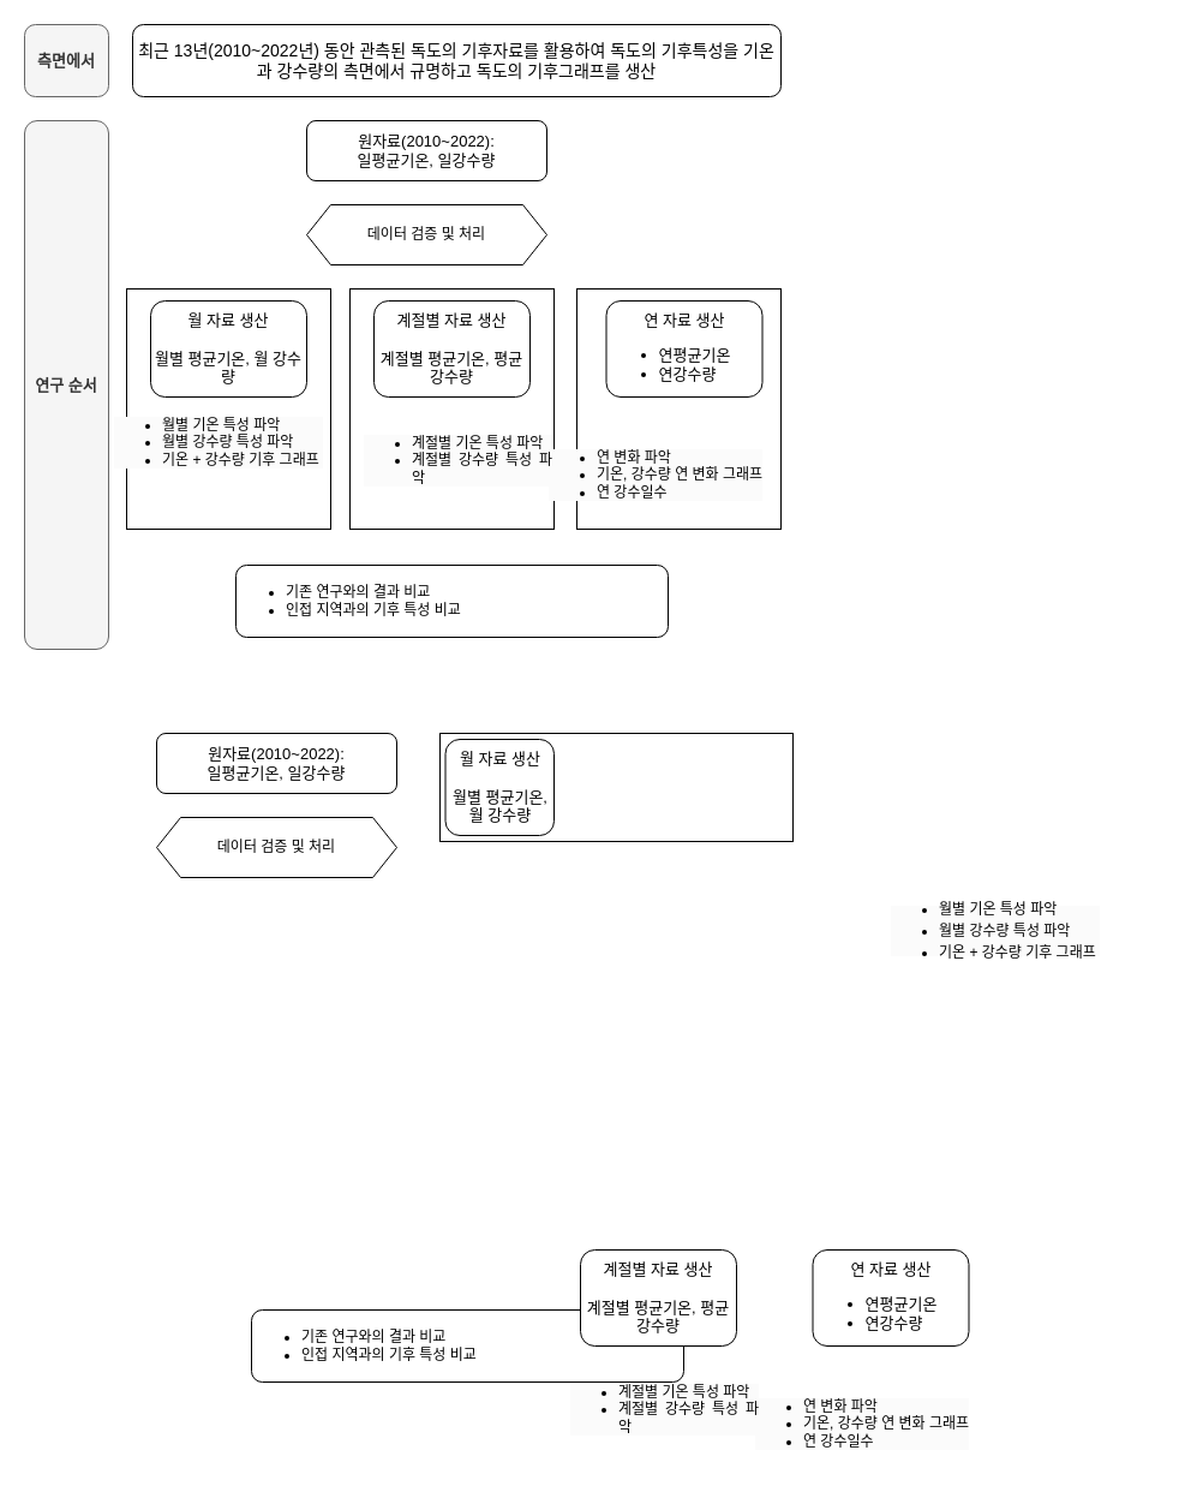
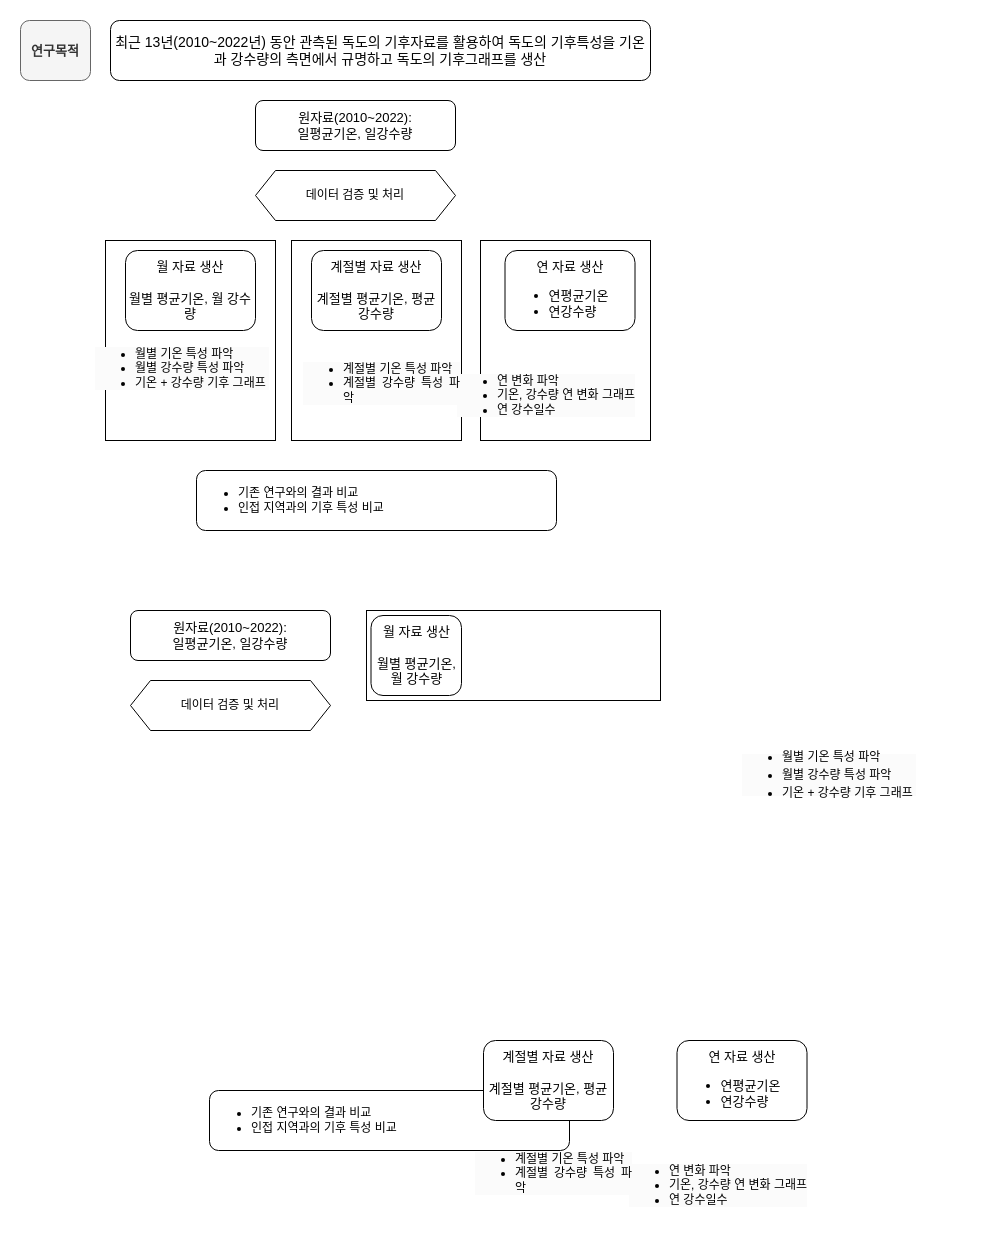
- <mxCell id="5" value="&lt;h4&gt;측면에서&lt;/h4&gt;" style="rounded=1;whiteSpace=wrap;html=1;fontSize=13;fontStyle=1;fillColor=#f5f5f5;fontColor=#333333;strokeColor=#666666;" vertex="1" parent="1"><mxGeometry x="20" y="20" width="70" height="60" as="geometry" /></mxCell>
+ <mxCell id="5" value="&lt;h4&gt;연구목적&lt;/h4&gt;" style="rounded=1;whiteSpace=wrap;html=1;fontSize=13;fontStyle=1;fillColor=#f5f5f5;fontColor=#333333;strokeColor=#666666;" vertex="1" parent="1"><mxGeometry x="20" y="20" width="70" height="60" as="geometry" /></mxCell>
- <mxCell id="9" value="&lt;h4&gt;연구 순서&lt;/h4&gt;" style="rounded=1;whiteSpace=wrap;html=1;fontSize=13;fontStyle=1;fillColor=#f5f5f5;fontColor=#333333;strokeColor=#666666;" vertex="1" parent="1"><mxGeometry x="20" y="100" width="70" height="440" as="geometry" /></mxCell>
